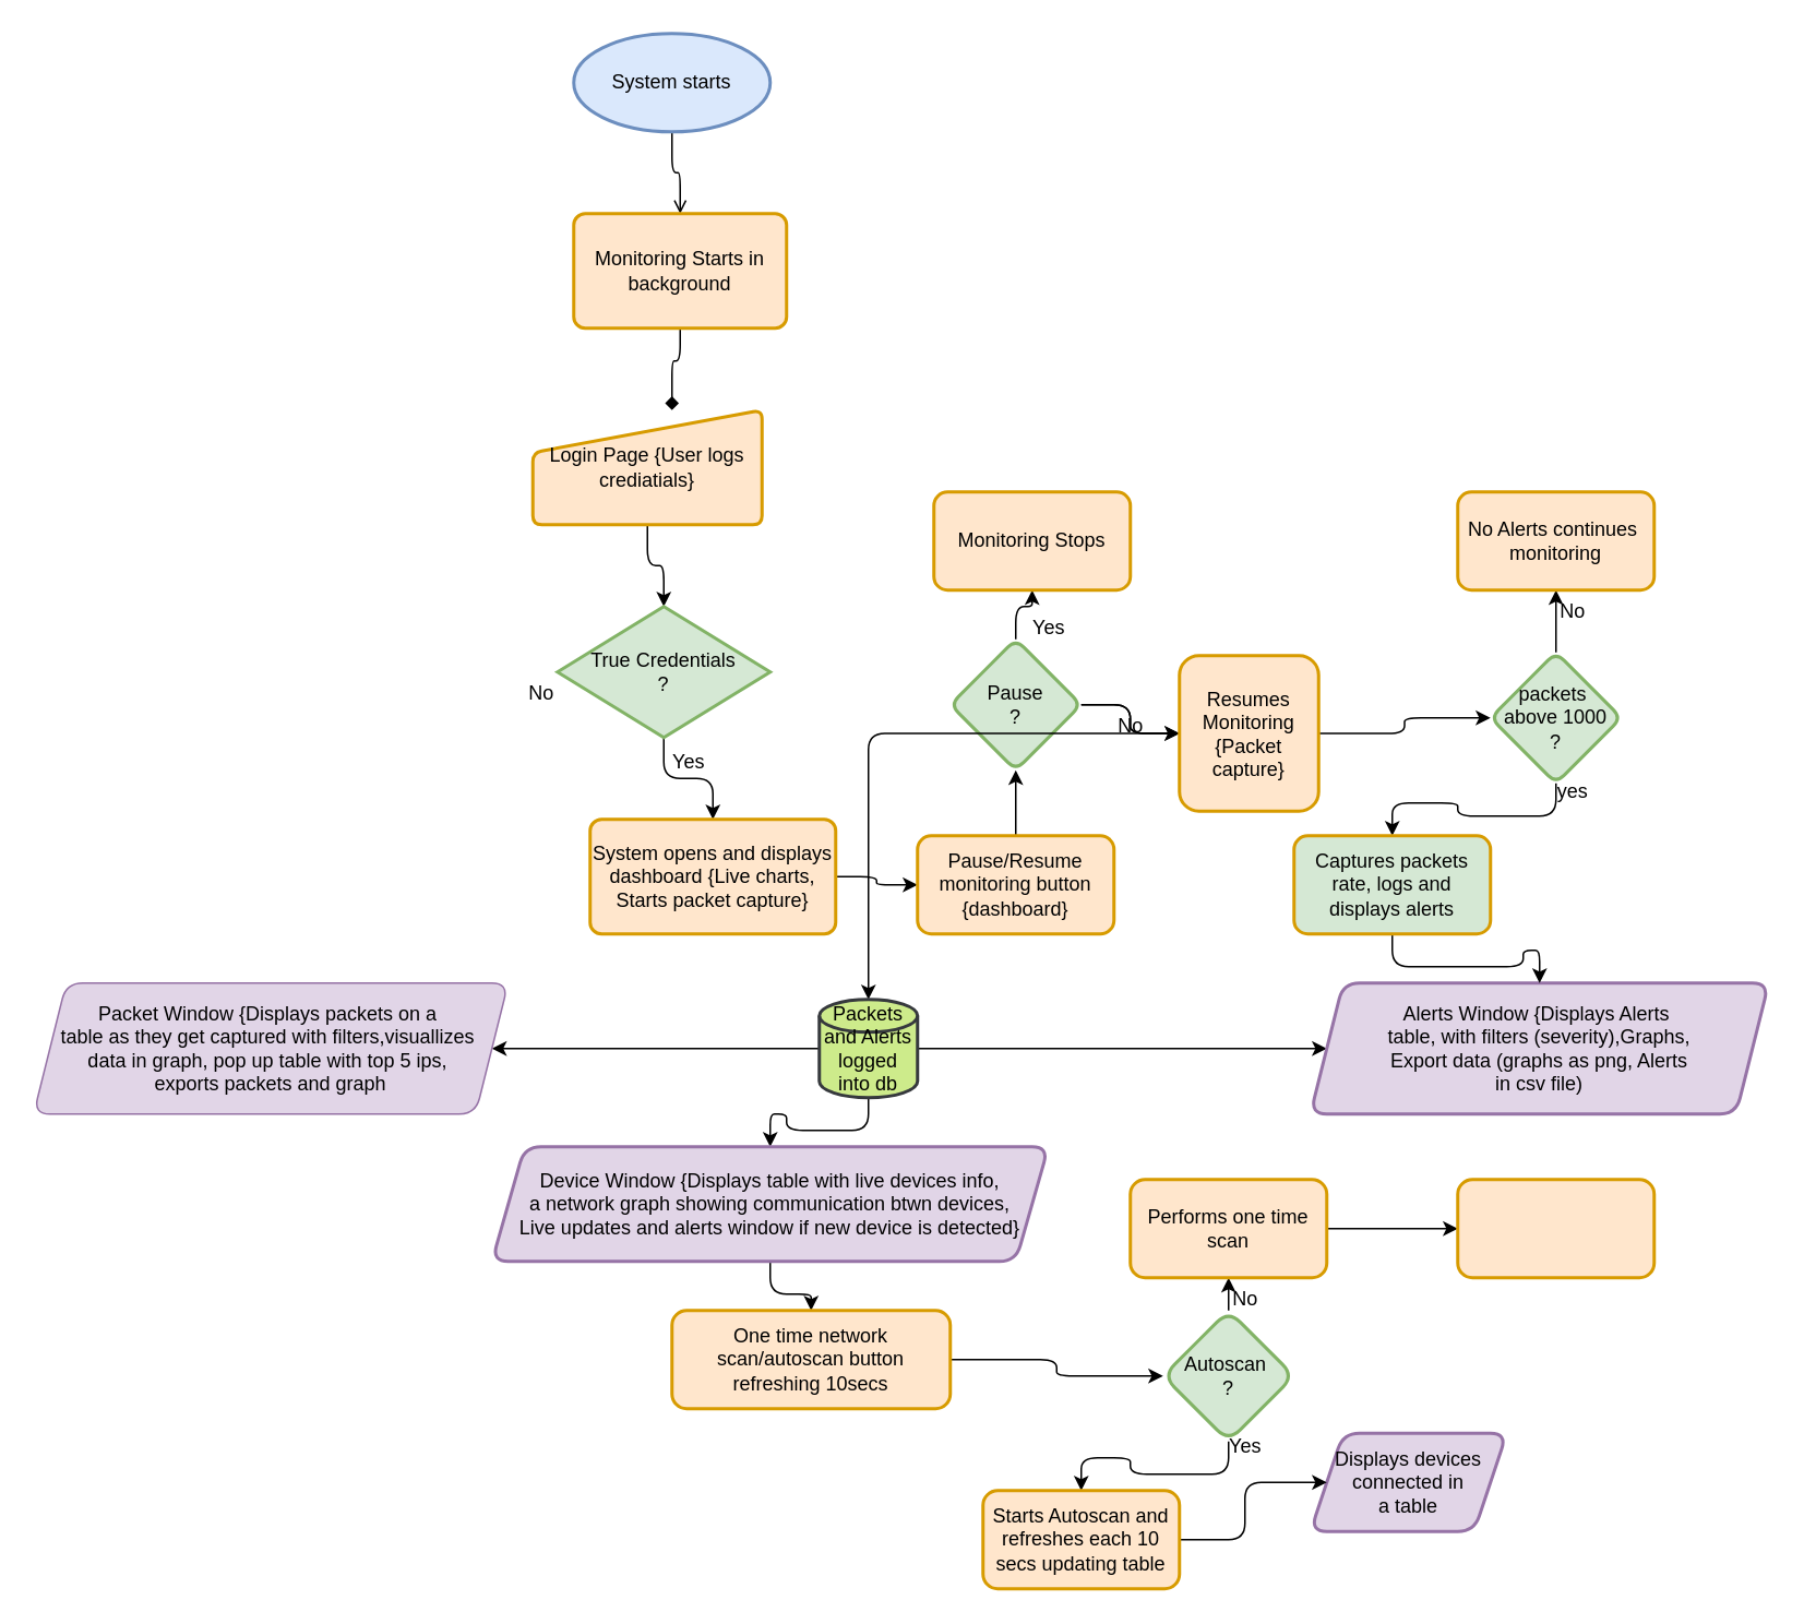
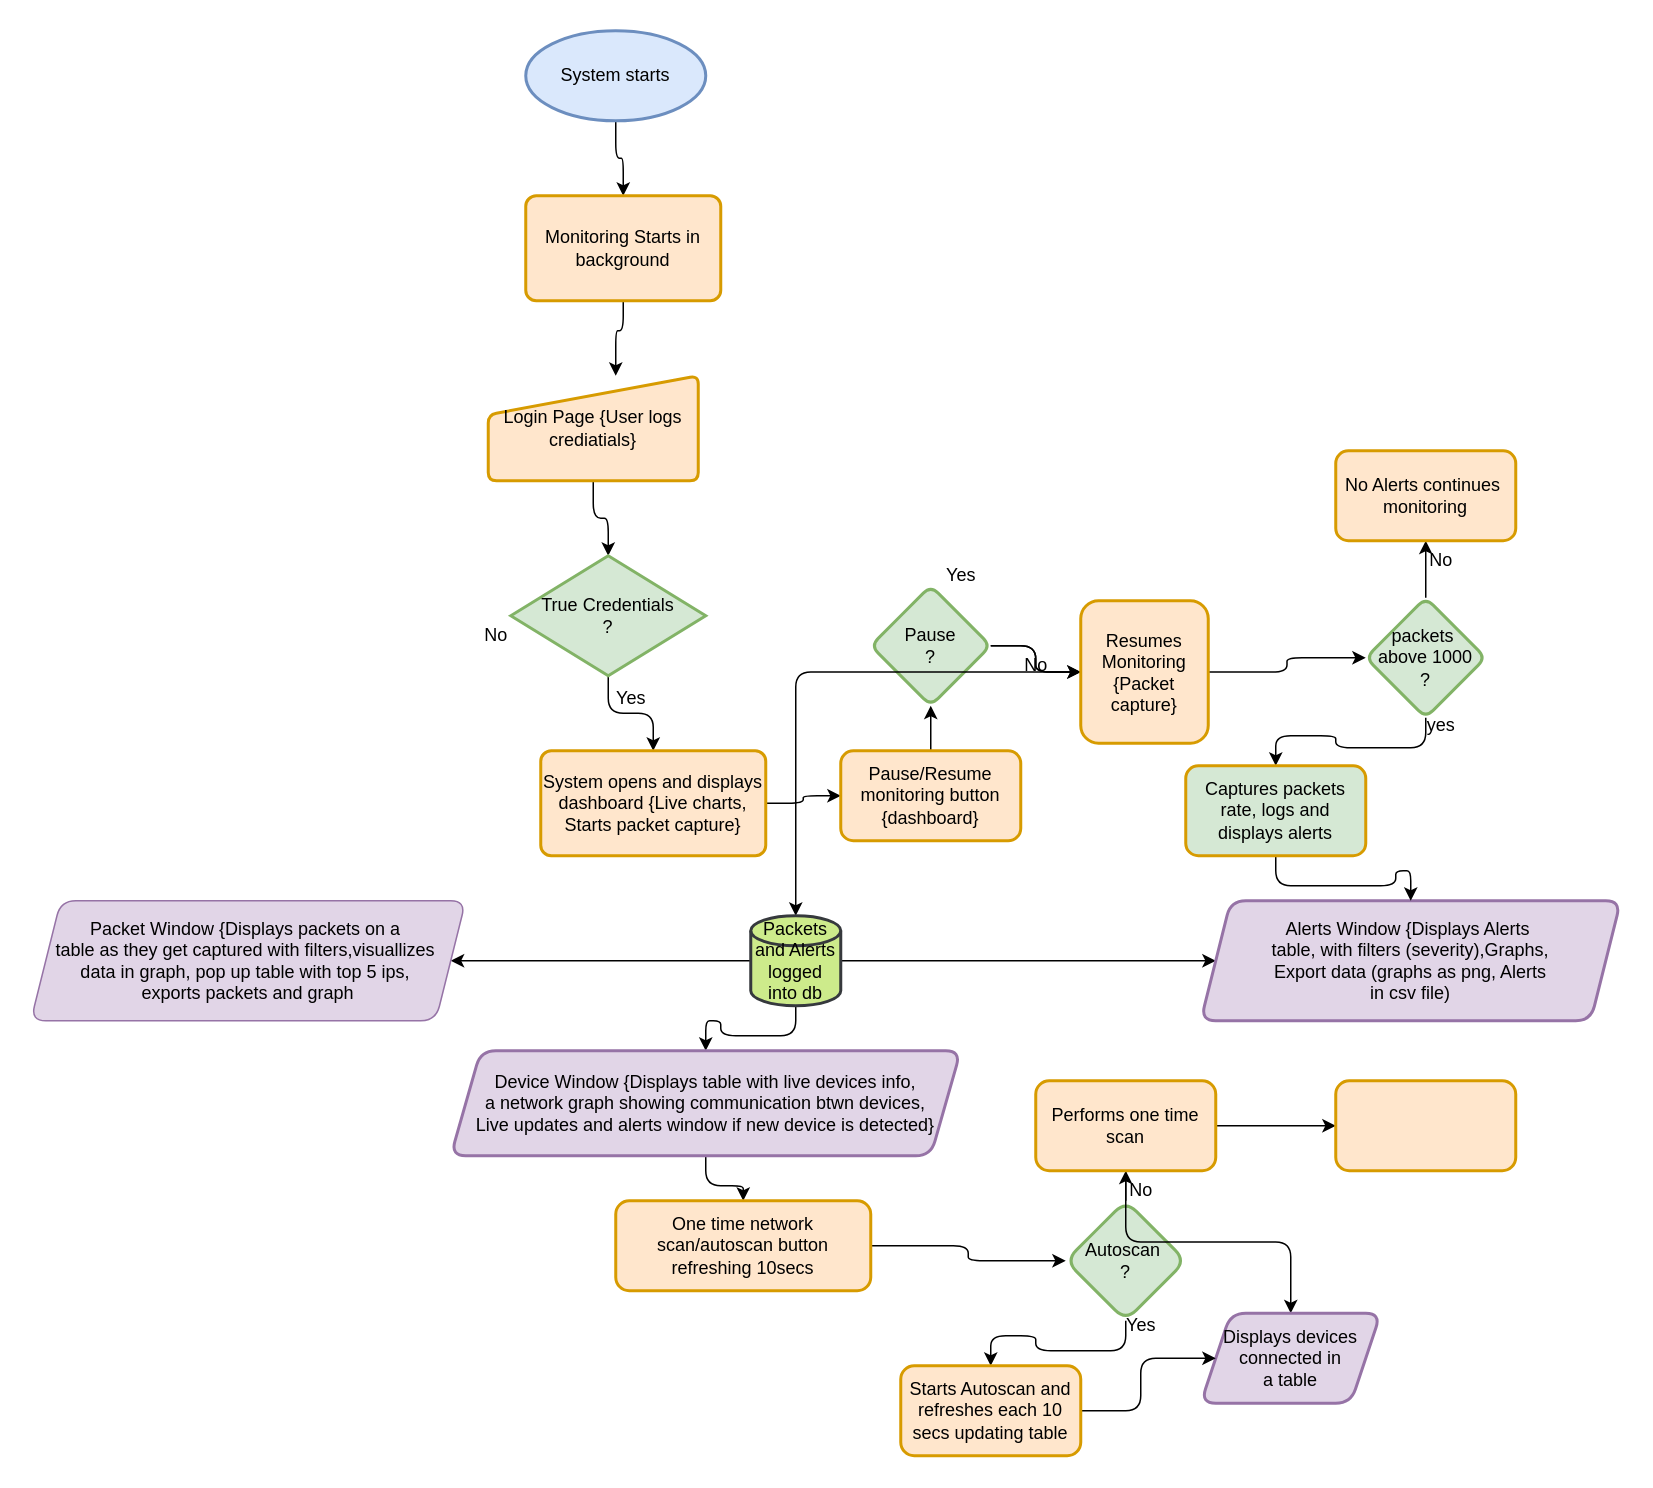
- <mxCell id="2" value="" style="edgeStyle=orthogonalEdgeStyle;rounded=1;orthogonalLoop=1;jettySize=auto;html=1;endArrow=open;" parent="1" source="3" target="5" edge="1"><mxGeometry relative="1" as="geometry" /></mxCell>
+ <mxCell id="2" value="" style="edgeStyle=orthogonalEdgeStyle;rounded=1;orthogonalLoop=1;jettySize=auto;html=1;" parent="1" source="3" target="5" edge="1"><mxGeometry relative="1" as="geometry" /></mxCell>
- <mxCell id="4" value="" style="edgeStyle=orthogonalEdgeStyle;rounded=1;orthogonalLoop=1;jettySize=auto;html=1;endArrow=diamond;" parent="1" source="5" target="7" edge="1"><mxGeometry relative="1" as="geometry"><Array as="points"><mxPoint x="415" y="220" /><mxPoint x="410" y="220" /></Array></mxGeometry></mxCell>
+ <mxCell id="4" value="" style="edgeStyle=orthogonalEdgeStyle;rounded=1;orthogonalLoop=1;jettySize=auto;html=1;" parent="1" source="5" target="7" edge="1"><mxGeometry relative="1" as="geometry"><Array as="points"><mxPoint x="415" y="220" /><mxPoint x="410" y="220" /></Array></mxGeometry></mxCell>
- <mxCell id="20" value="Monitoring Stops" style="whiteSpace=wrap;html=1;fillColor=#ffe6cc;strokeColor=#d79b00;rounded=1;arcSize=14;strokeWidth=2;" parent="1" vertex="1"><mxGeometry x="570" y="300" width="120" height="60" as="geometry" /></mxCell>
- <mxCell id="16" value="" style="edgeStyle=orthogonalEdgeStyle;rounded=1;orthogonalLoop=1;jettySize=auto;html=1;" parent="1" source="19" target="20" edge="1"><mxGeometry relative="1" as="geometry" /></mxCell>
- <mxCell id="14" value="Pause/Resume monitoring button {dashboard}" style="rounded=1;whiteSpace=wrap;html=1;fillColor=#ffe6cc;strokeColor=#d79b00;arcSize=14;strokeWidth=2;" parent="1" vertex="1"><mxGeometry x="560" y="510" width="120" height="60" as="geometry" /></mxCell>
+ <mxCell id="14" value="Pause/Resume monitoring button {dashboard}" style="rounded=1;whiteSpace=wrap;html=1;fillColor=#ffe6cc;strokeColor=#d79b00;arcSize=14;strokeWidth=2;" parent="1" vertex="1"><mxGeometry x="560" y="500" width="120" height="60" as="geometry" /></mxCell>
+ <mxCell id="47" value="" style="edgeStyle=orthogonalEdgeStyle;rounded=1;orthogonalLoop=1;jettySize=auto;html=1;" edge="1" parent="1" source="49" target="51"><mxGeometry relative="1" as="geometry" /></mxCell>
